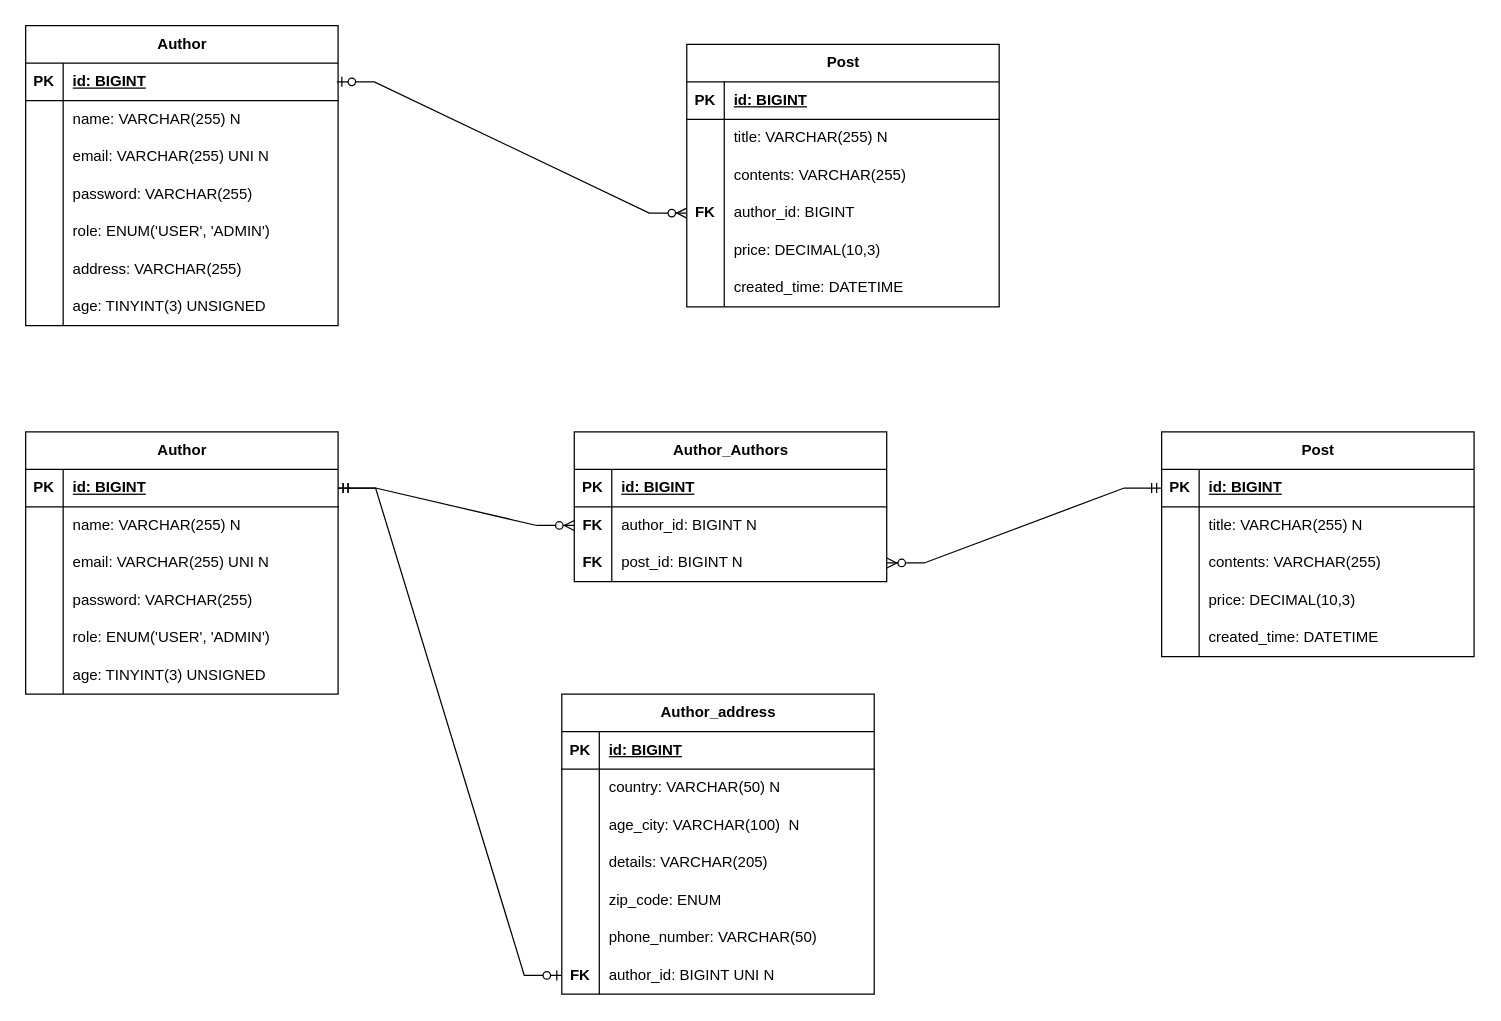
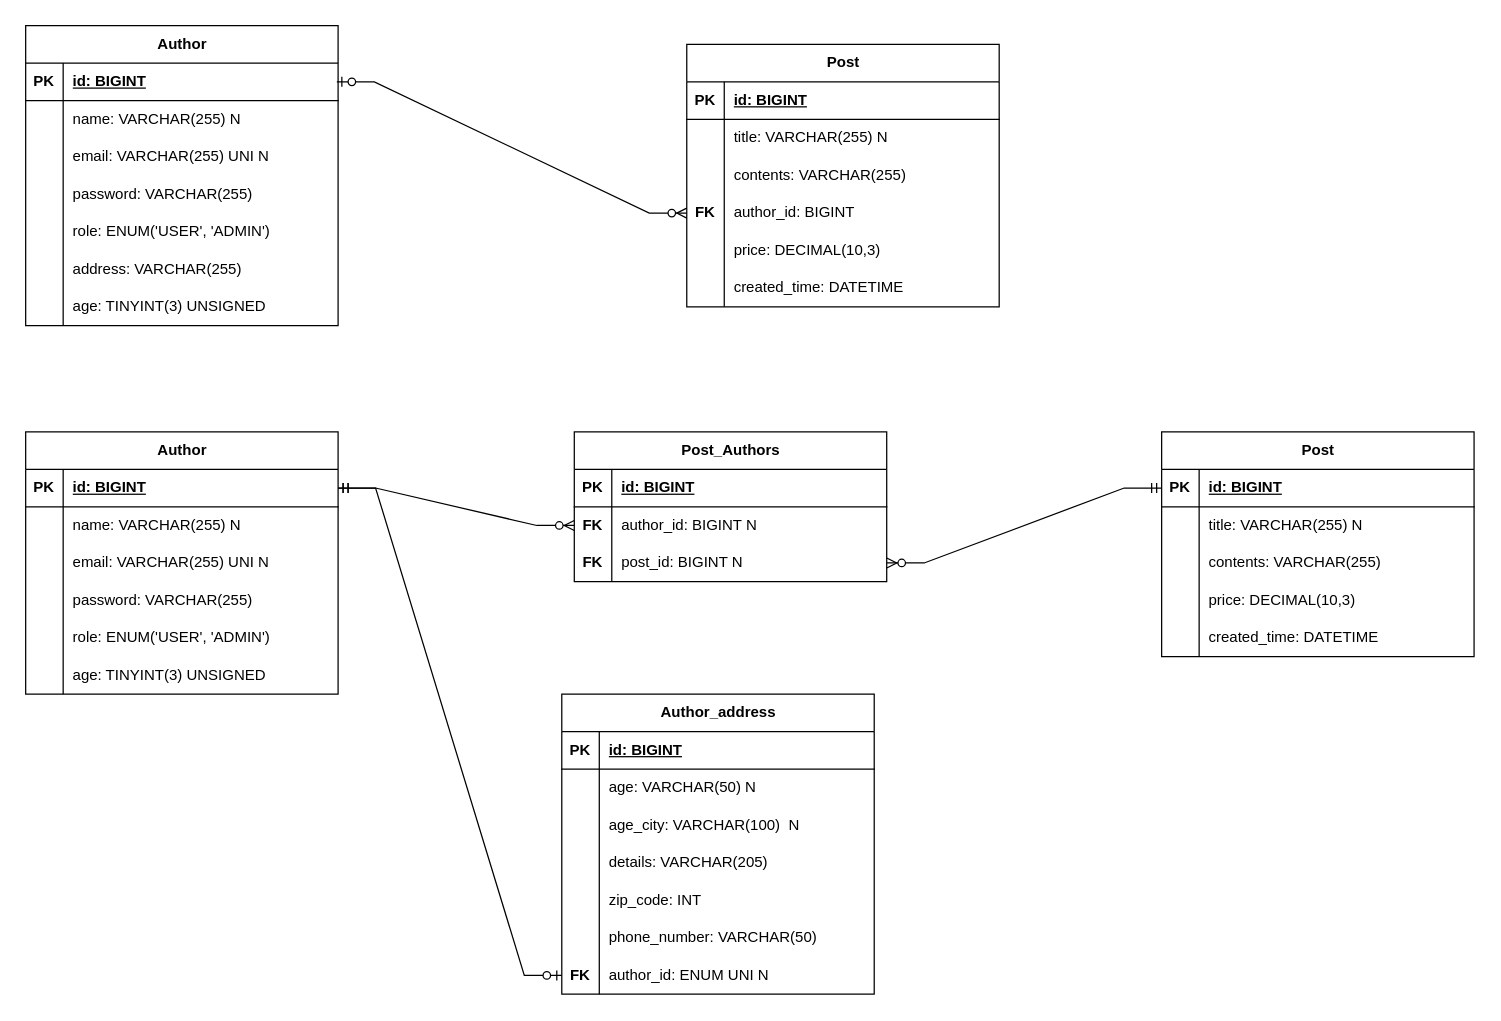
- <mxCell id="102" value="Author_Authors" style="shape=table;startSize=30;container=1;collapsible=1;childLayout=tableLayout;fixedRows=1;rowLines=0;fontStyle=1;align=center;resizeLast=1;html=1;" vertex="1" parent="1"><mxGeometry x="459" y="345" width="250" height="120" as="geometry" /></mxCell>
+ <mxCell id="102" value="Post_Authors" style="shape=table;startSize=30;container=1;collapsible=1;childLayout=tableLayout;fixedRows=1;rowLines=0;fontStyle=1;align=center;resizeLast=1;html=1;" vertex="1" parent="1"><mxGeometry x="459" y="345" width="250" height="120" as="geometry" /></mxCell>
- <mxCell id="69" value="country: VARCHAR(50) N" style="shape=partialRectangle;connectable=0;fillColor=none;top=0;left=0;bottom=0;right=0;align=left;spacingLeft=6;overflow=hidden;whiteSpace=wrap;html=1;" vertex="1" parent="67"><mxGeometry x="30" width="220" height="30" as="geometry"><mxRectangle width="220" height="30" as="alternateBounds" /></mxGeometry></mxCell>
+ <mxCell id="69" value="age: VARCHAR(50) N" style="shape=partialRectangle;connectable=0;fillColor=none;top=0;left=0;bottom=0;right=0;align=left;spacingLeft=6;overflow=hidden;whiteSpace=wrap;html=1;" vertex="1" parent="67"><mxGeometry x="30" width="220" height="30" as="geometry"><mxRectangle width="220" height="30" as="alternateBounds" /></mxGeometry></mxCell>
- <mxCell id="78" value="zip_code: ENUM" style="shape=partialRectangle;connectable=0;fillColor=none;top=0;left=0;bottom=0;right=0;align=left;spacingLeft=6;overflow=hidden;whiteSpace=wrap;html=1;" vertex="1" parent="76"><mxGeometry x="30" width="220" height="30" as="geometry"><mxRectangle width="220" height="30" as="alternateBounds" /></mxGeometry></mxCell>
+ <mxCell id="78" value="zip_code: INT" style="shape=partialRectangle;connectable=0;fillColor=none;top=0;left=0;bottom=0;right=0;align=left;spacingLeft=6;overflow=hidden;whiteSpace=wrap;html=1;" vertex="1" parent="76"><mxGeometry x="30" width="220" height="30" as="geometry"><mxRectangle width="220" height="30" as="alternateBounds" /></mxGeometry></mxCell>
- <mxCell id="84" value="author_id: BIGINT UNI N" style="shape=partialRectangle;connectable=0;fillColor=none;top=0;left=0;bottom=0;right=0;align=left;spacingLeft=6;overflow=hidden;whiteSpace=wrap;html=1;" vertex="1" parent="82"><mxGeometry x="30" width="220" height="30" as="geometry"><mxRectangle width="220" height="30" as="alternateBounds" /></mxGeometry></mxCell>
+ <mxCell id="84" value="author_id: ENUM UNI N" style="shape=partialRectangle;connectable=0;fillColor=none;top=0;left=0;bottom=0;right=0;align=left;spacingLeft=6;overflow=hidden;whiteSpace=wrap;html=1;" vertex="1" parent="82"><mxGeometry x="30" width="220" height="30" as="geometry"><mxRectangle width="220" height="30" as="alternateBounds" /></mxGeometry></mxCell>
